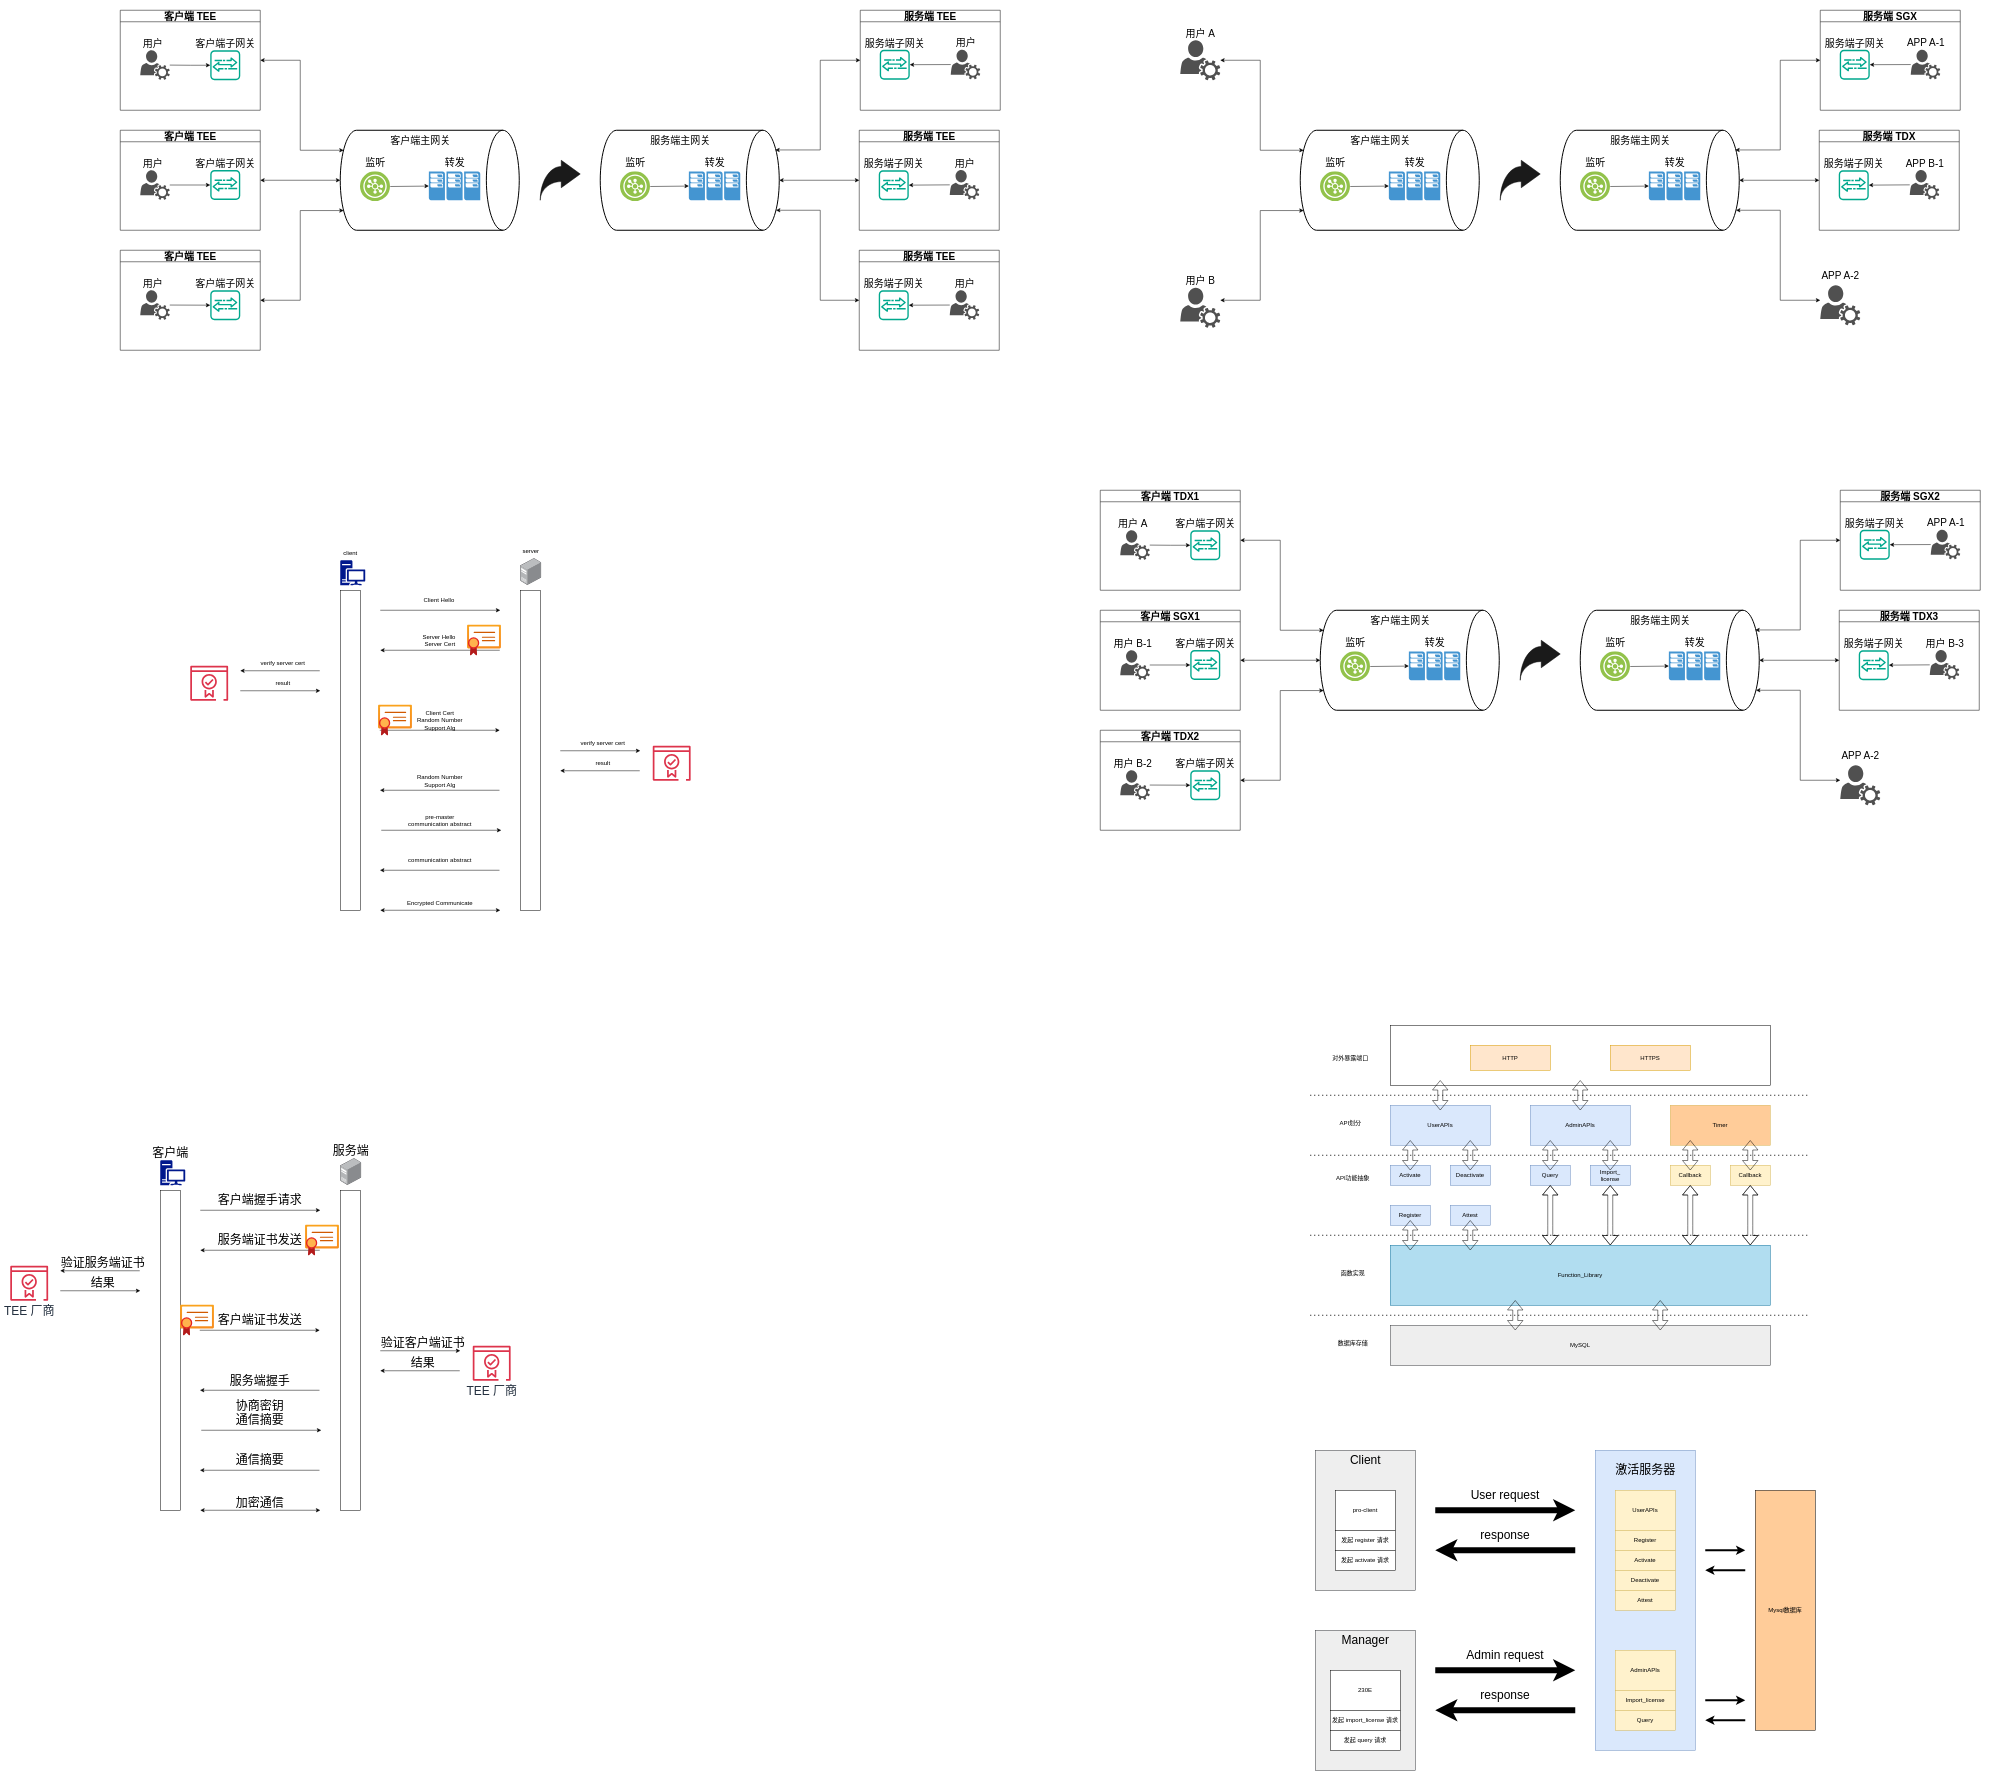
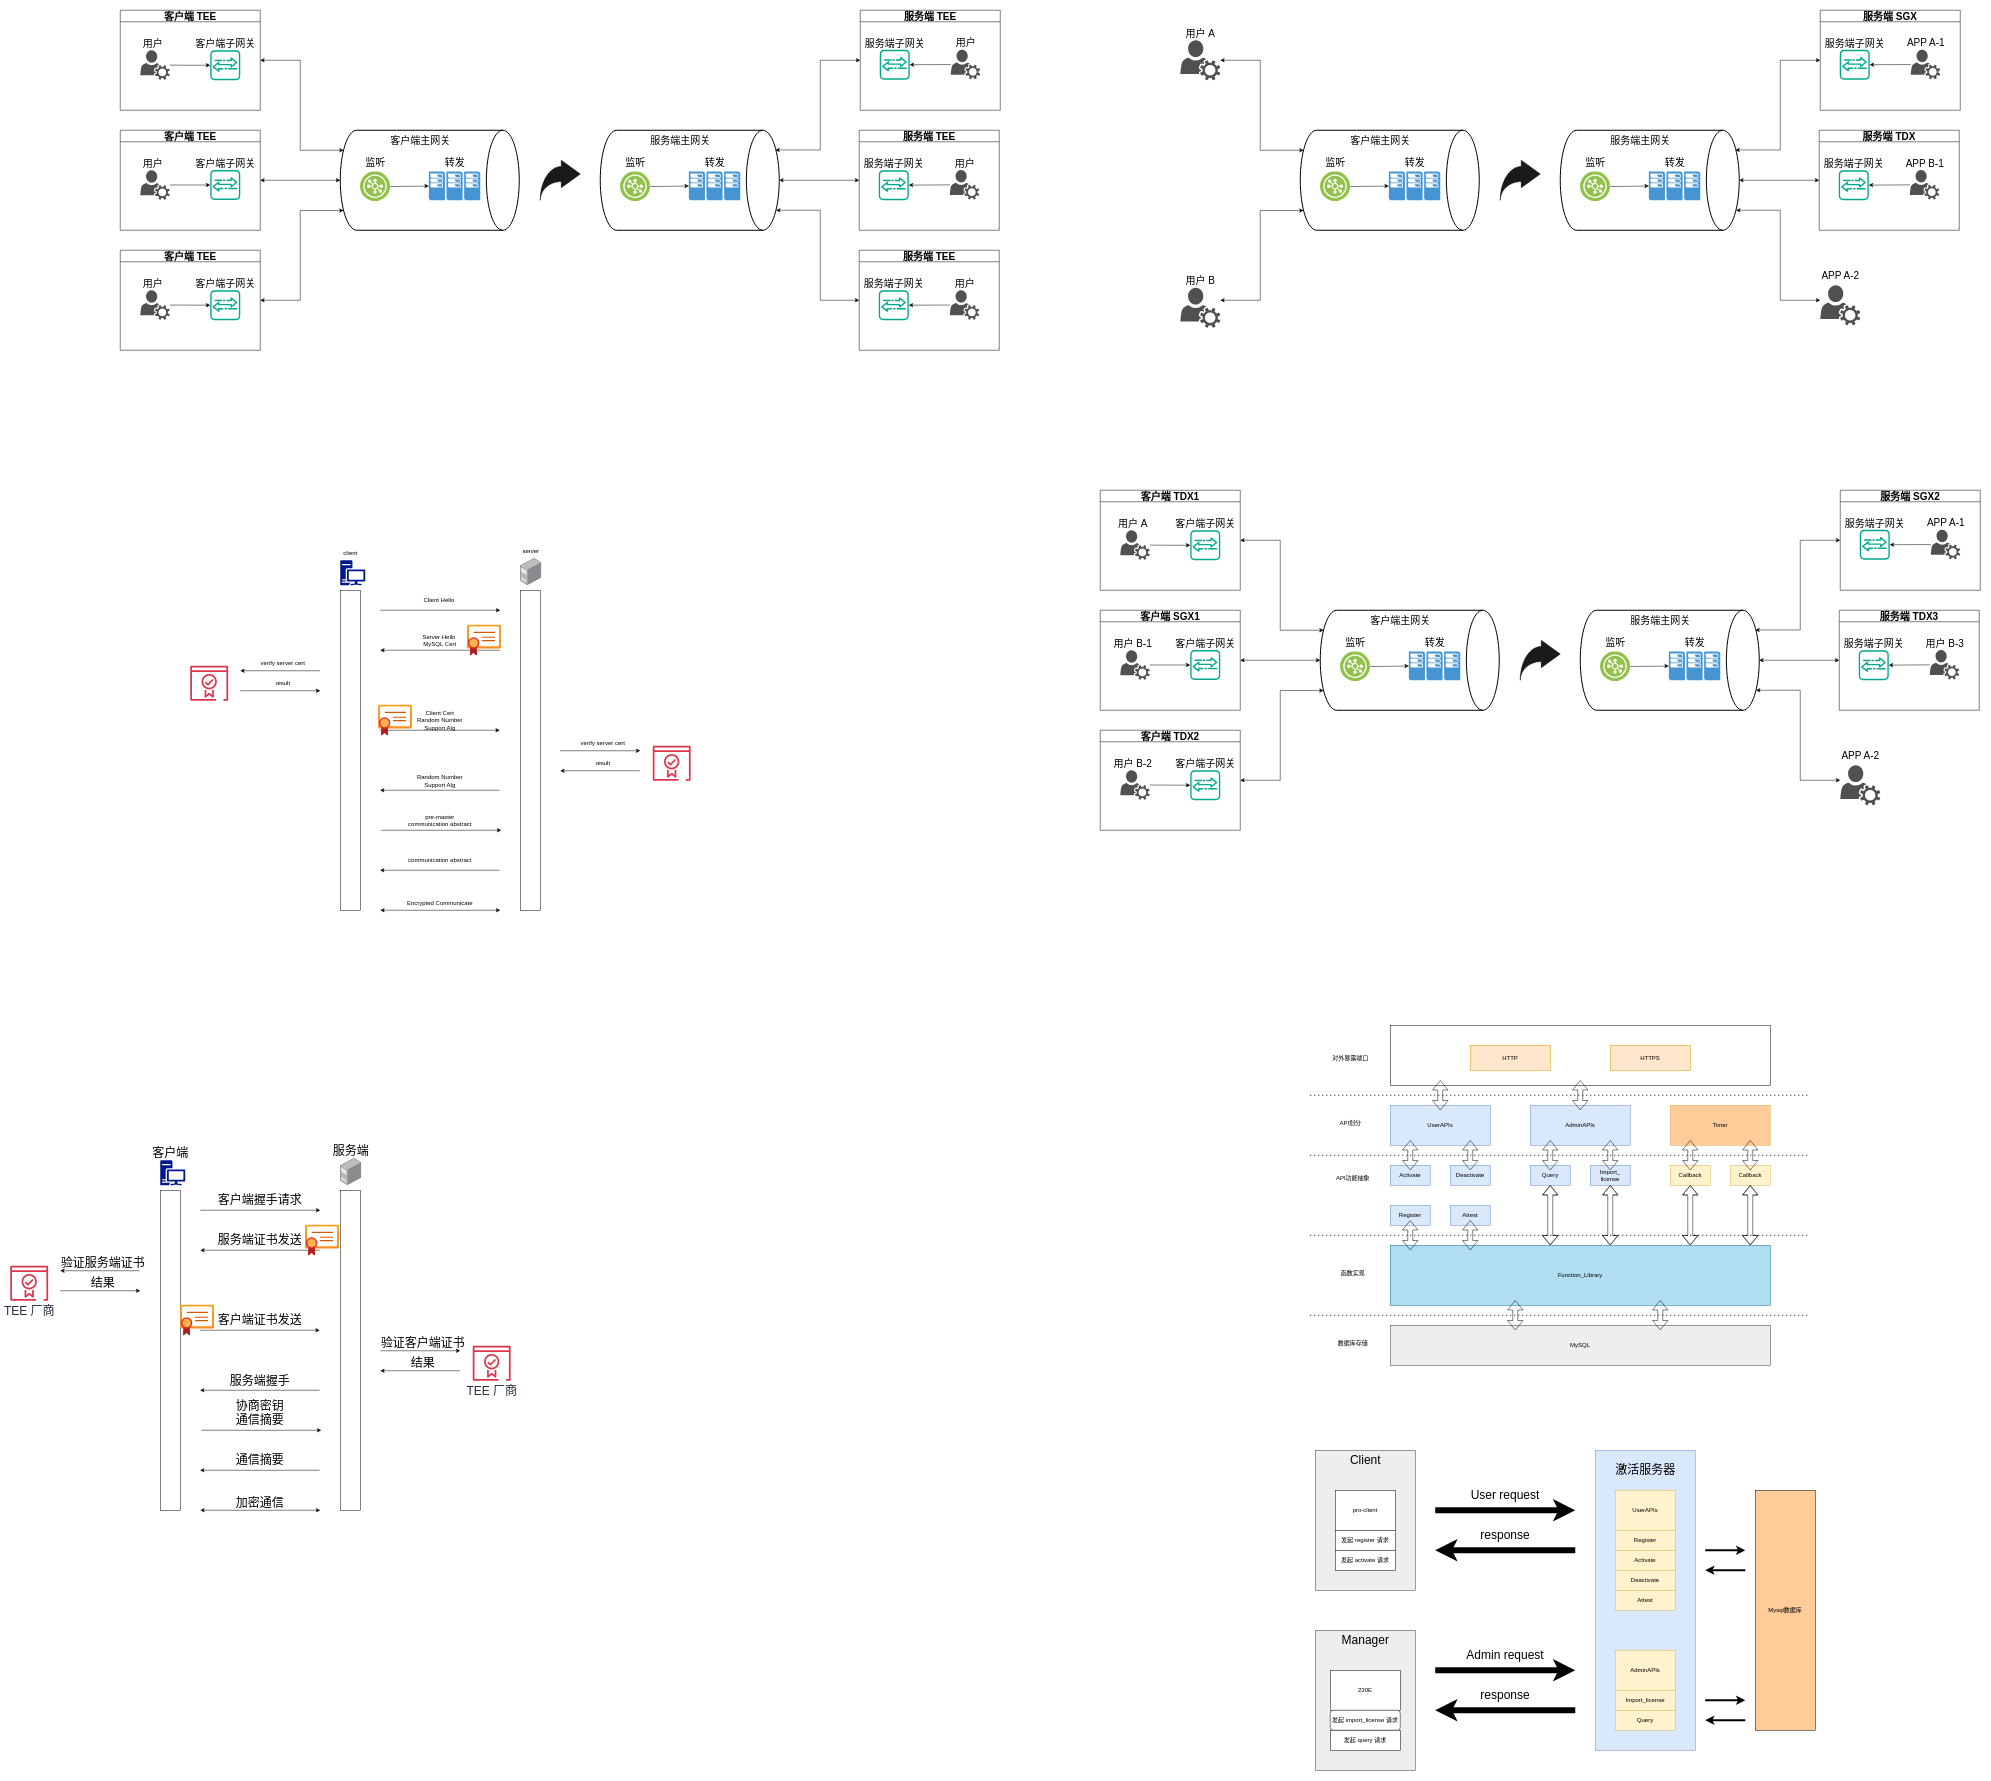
- <mxCell id="7" value="Server Hello&amp;nbsp;&lt;div&gt;Server Cert&lt;/div&gt;" style="text;html=1;align=center;verticalAlign=middle;resizable=0;points=[];autosize=1;strokeColor=none;fillColor=none;" parent="1" vertex="1"><mxGeometry x="834" y="1260" width="90" height="40" as="geometry" /></mxCell>
+ <mxCell id="7" value="Server Hello&amp;nbsp;&lt;div&gt;MySQL Cert&lt;/div&gt;" style="text;html=1;align=center;verticalAlign=middle;resizable=0;points=[];autosize=1;strokeColor=none;fillColor=none;" parent="1" vertex="1"><mxGeometry x="834" y="1260" width="90" height="40" as="geometry" /></mxCell>
- <mxCell id="245" value="发起 import_license 请求" style="rounded=0;whiteSpace=wrap;html=1;" vertex="1" parent="1"><mxGeometry x="2660" y="3420" width="140" height="40" as="geometry" /></mxCell>
+ <mxCell id="245" value="发起 import_license 请求" style="whiteSpace=wrap;html=1;rounded=1;" vertex="1" parent="1"><mxGeometry x="2660" y="3420" width="140" height="40" as="geometry" /></mxCell>
